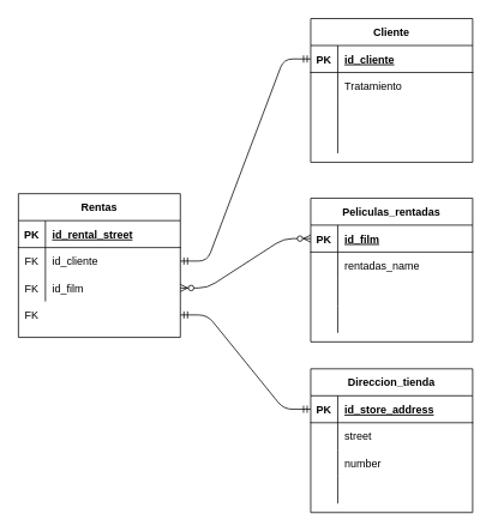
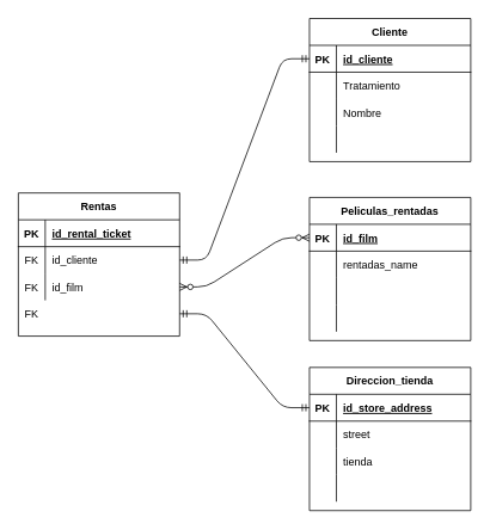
+ <mxCell id="37" value="Nombre" style="shape=partialRectangle;connectable=0;fillColor=none;top=0;left=0;bottom=0;right=0;align=left;spacingLeft=6;overflow=hidden;" vertex="1" parent="35"><mxGeometry x="30" width="150" height="30" as="geometry" /></mxCell>
- <mxCell id="44" value="id_rental_street" style="shape=partialRectangle;connectable=0;fillColor=none;top=0;left=0;bottom=0;right=0;align=left;spacingLeft=6;fontStyle=5;overflow=hidden;" vertex="1" parent="42"><mxGeometry x="30" width="150" height="30" as="geometry" /></mxCell>
+ <mxCell id="44" value="id_rental_ticket" style="shape=partialRectangle;connectable=0;fillColor=none;top=0;left=0;bottom=0;right=0;align=left;spacingLeft=6;fontStyle=5;overflow=hidden;" vertex="1" parent="42"><mxGeometry x="30" width="150" height="30" as="geometry" /></mxCell>
- <mxCell id="24" value="number" style="shape=partialRectangle;connectable=0;fillColor=none;top=0;left=0;bottom=0;right=0;align=left;spacingLeft=6;overflow=hidden;" vertex="1" parent="22"><mxGeometry x="30" width="150" height="30" as="geometry" /></mxCell>
+ <mxCell id="24" value="tienda" style="shape=partialRectangle;connectable=0;fillColor=none;top=0;left=0;bottom=0;right=0;align=left;spacingLeft=6;overflow=hidden;" vertex="1" parent="22"><mxGeometry x="30" width="150" height="30" as="geometry" /></mxCell>
